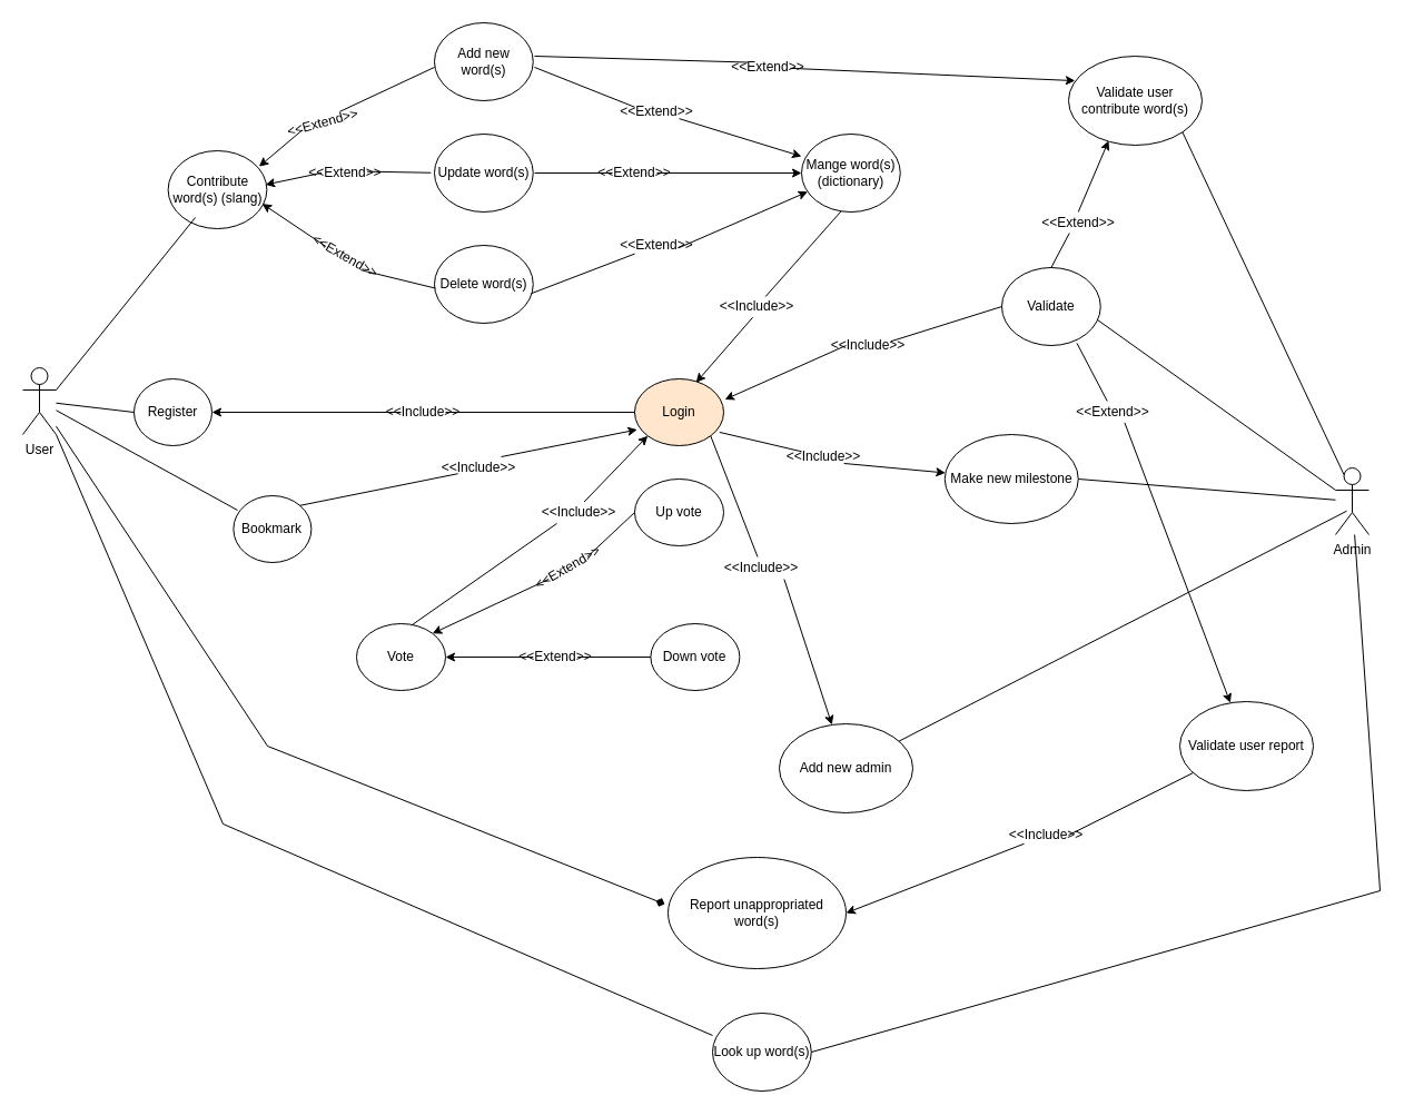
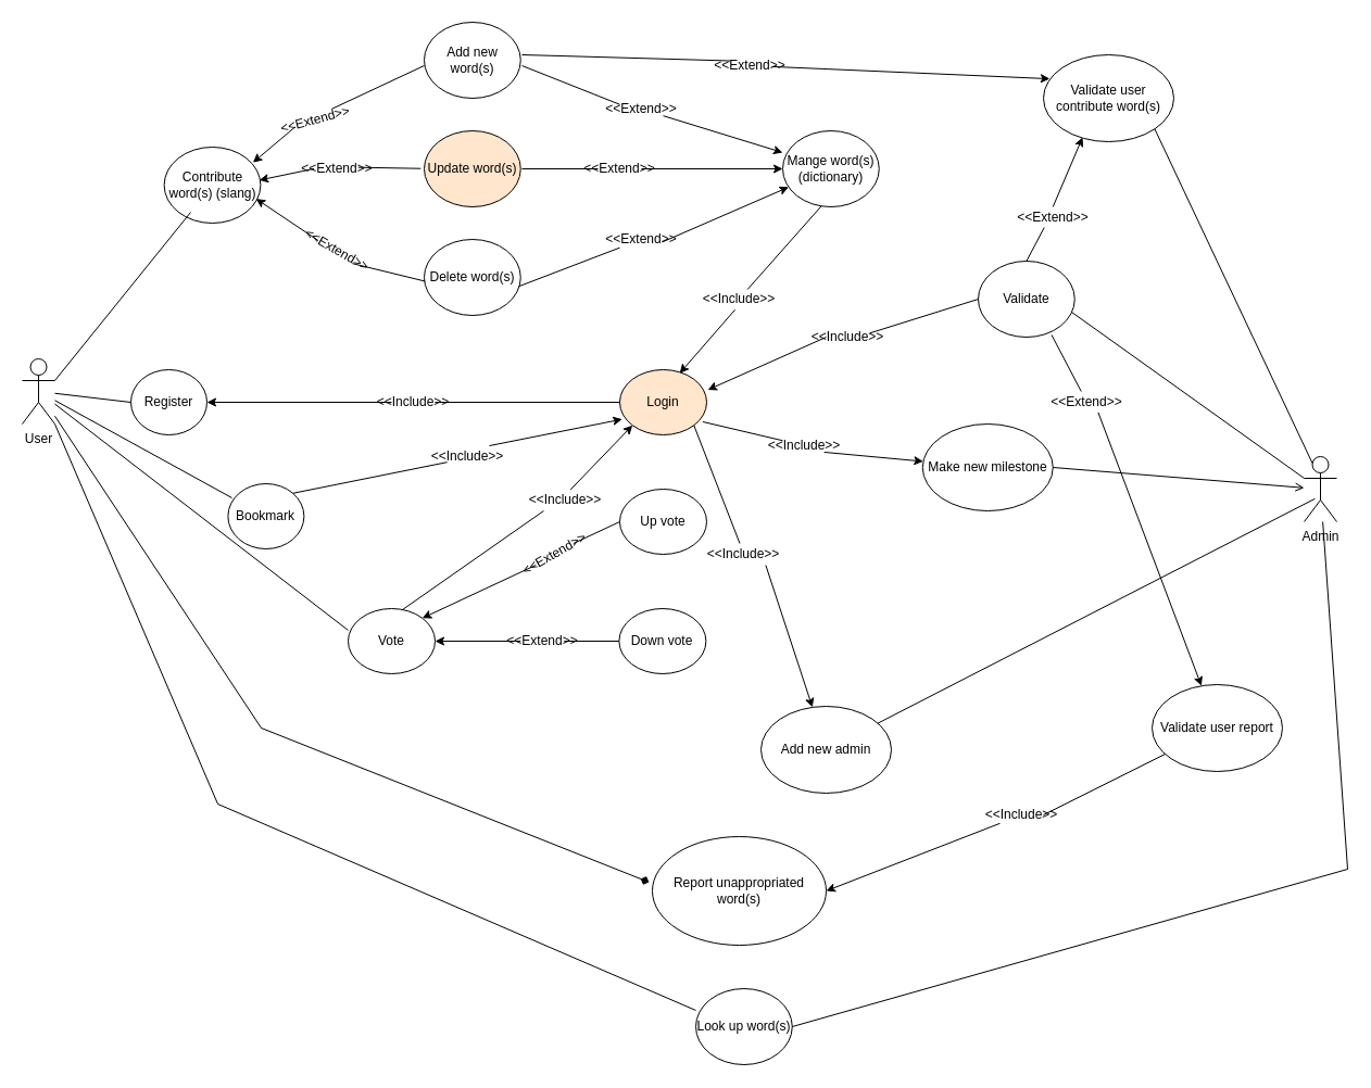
- <mxCell id="9" value="Update word(s)" style="ellipse;whiteSpace=wrap;html=1;" vertex="1" parent="1"><mxGeometry x="390" y="120" width="88.75" height="70" as="geometry" /></mxCell>
+ <mxCell id="9" value="Update word(s)" style="ellipse;whiteSpace=wrap;html=1;fillColor=#ffe6cc;" vertex="1" parent="1"><mxGeometry x="390" y="120" width="88.75" height="70" as="geometry" /></mxCell>
- <mxCell id="83" value="" style="endArrow=none;html=1;rounded=0;exitX=1;exitY=0.5;exitDx=0;exitDy=0;" edge="1" parent="1" source="43" target="35"><mxGeometry width="50" height="50" relative="1" as="geometry"><mxPoint x="959.999" y="373.48" as="sourcePoint" /><mxPoint x="1174" y="526.51" as="targetPoint" /></mxGeometry></mxCell>
+ <mxCell id="83" value="" style="endArrow=open;html=1;rounded=0;exitX=1;exitY=0.5;exitDx=0;exitDy=0;" edge="1" parent="1" source="43" target="35"><mxGeometry width="50" height="50" relative="1" as="geometry"><mxPoint x="959.999" y="373.48" as="sourcePoint" /><mxPoint x="1174" y="526.51" as="targetPoint" /></mxGeometry></mxCell>
- <mxCell id="12" value="Up vote" style="ellipse;whiteSpace=wrap;html=1;" vertex="1" parent="1"><mxGeometry x="570" y="430" width="80" height="60" as="geometry" /></mxCell>
+ <mxCell id="12" value="Up vote" style="ellipse;whiteSpace=wrap;html=1;" vertex="1" parent="1"><mxGeometry x="570" y="450" width="80" height="60" as="geometry" /></mxCell>
+ <mxCell id="80" value="" style="endArrow=none;html=1;rounded=0;entryX=0;entryY=0.333;entryDx=0;entryDy=0;entryPerimeter=0;" edge="1" parent="1" source="2" target="11"><mxGeometry width="50" height="50" relative="1" as="geometry"><mxPoint x="190" y="560" as="sourcePoint" /><mxPoint x="240" y="510" as="targetPoint" /></mxGeometry></mxCell>
- <mxCell id="13" value="Down vote" style="ellipse;whiteSpace=wrap;html=1;" vertex="1" parent="1"><mxGeometry x="584.38" y="560" width="80" height="60" as="geometry" /></mxCell>
+ <mxCell id="13" value="Down vote" style="ellipse;whiteSpace=wrap;html=1;" vertex="1" parent="1"><mxGeometry x="569.38" y="560" width="80" height="60" as="geometry" /></mxCell>
